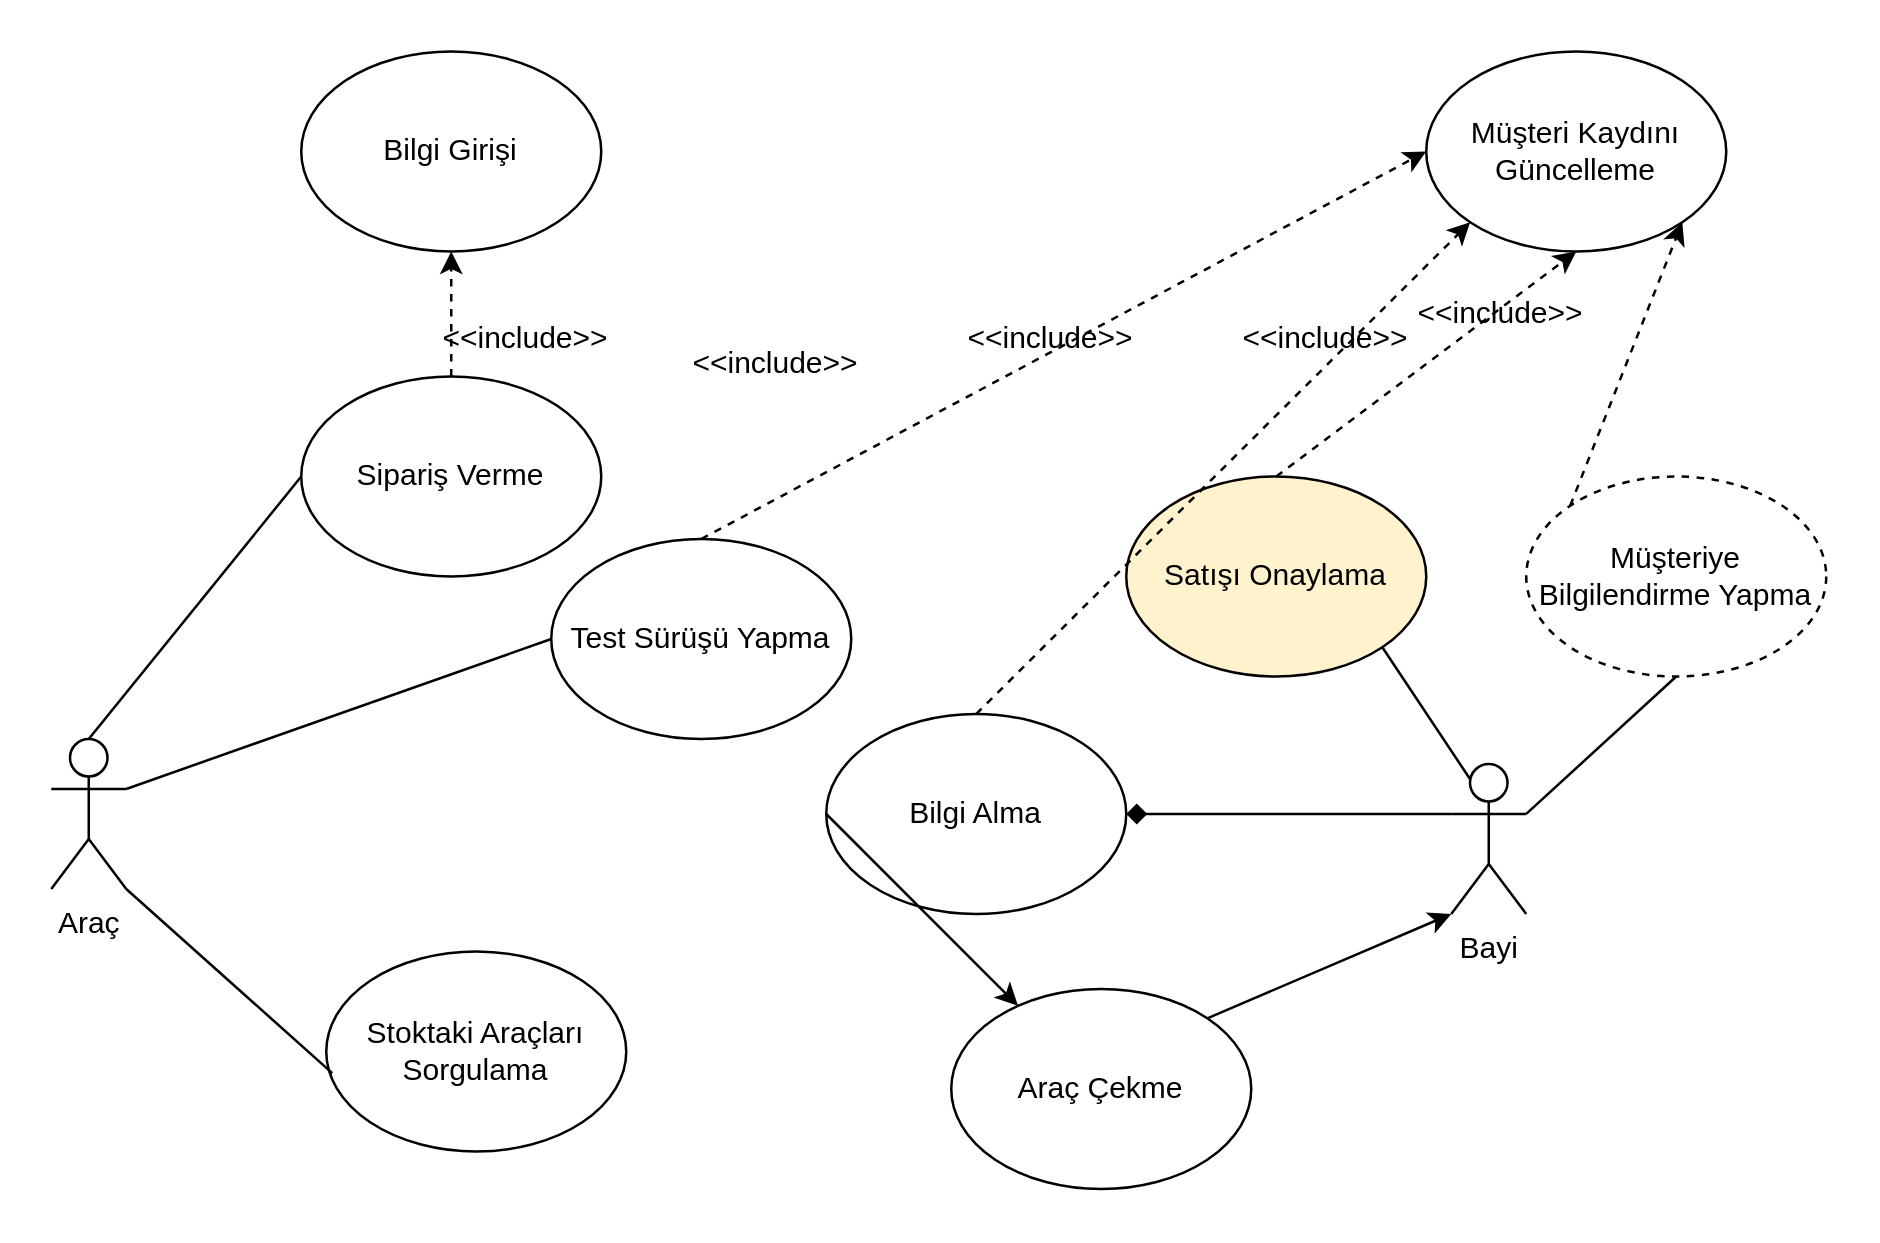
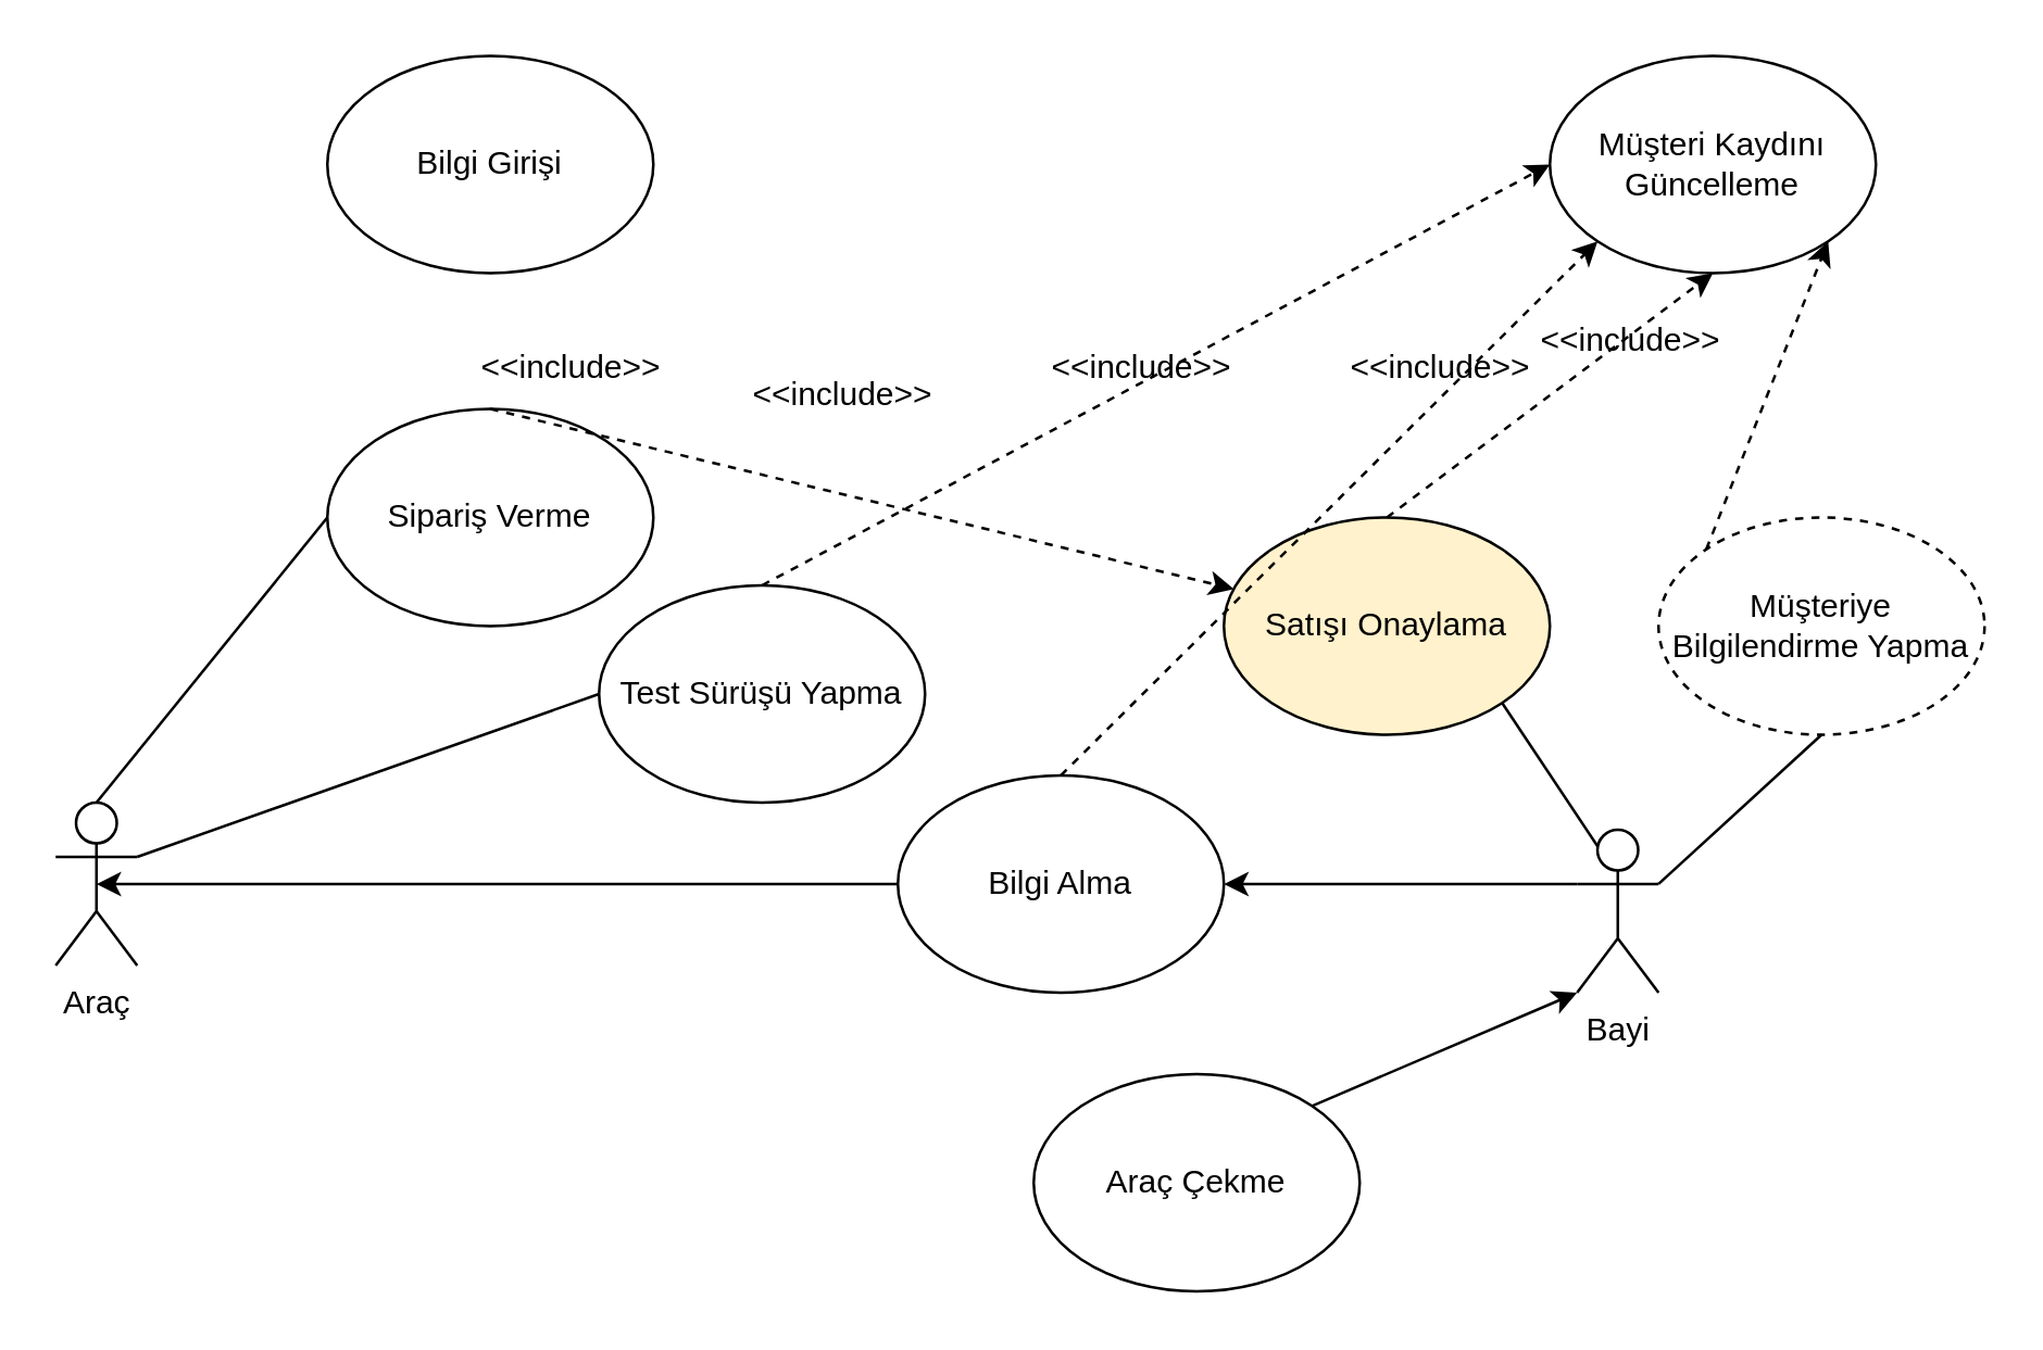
- <mxCell id="22" value="" style="html=1;labelBackgroundColor=#ffffff;startArrow=none;startFill=0;startSize=6;endArrow=classic;endFill=1;endSize=6;jettySize=auto;orthogonalLoop=1;strokeWidth=1;dashed=1;fontSize=14;rounded=0;exitX=0.5;exitY=0;exitDx=0;exitDy=0;entryX=0.5;entryY=1;entryDx=0;entryDy=0;" edge="1" parent="1" source="5" target="18"><mxGeometry width="60" height="60" relative="1" as="geometry"><mxPoint x="360" y="140" as="sourcePoint" /><mxPoint x="420" y="80" as="targetPoint" /></mxGeometry></mxCell>
+ <mxCell id="22" value="" style="html=1;labelBackgroundColor=#ffffff;startArrow=none;startFill=0;startSize=6;endArrow=classic;endFill=1;endSize=6;jettySize=auto;orthogonalLoop=1;strokeWidth=1;dashed=1;fontSize=14;rounded=0;exitX=0.5;exitY=0;exitDx=0;exitDy=0;" edge="1" parent="1" source="5" target="20"><mxGeometry width="60" height="60" relative="1" as="geometry"><mxPoint x="360" y="140" as="sourcePoint" /><mxPoint x="420" y="80" as="targetPoint" /></mxGeometry></mxCell>
- <mxCell id="13" value="" style="endArrow=diamond;html=1;rounded=0;exitX=0;exitY=0.333;exitDx=0;exitDy=0;exitPerimeter=0;entryX=1;entryY=0.5;entryDx=0;entryDy=0;" edge="1" parent="1" source="3" target="12"><mxGeometry width="50" height="50" relative="1" as="geometry"><mxPoint x="180" y="435" as="sourcePoint" /><mxPoint x="230" y="385" as="targetPoint" /></mxGeometry></mxCell>
+ <mxCell id="13" value="" style="endArrow=classic;html=1;rounded=0;exitX=0;exitY=0.333;exitDx=0;exitDy=0;exitPerimeter=0;entryX=1;entryY=0.5;entryDx=0;entryDy=0;" edge="1" parent="1" source="3" target="12"><mxGeometry width="50" height="50" relative="1" as="geometry"><mxPoint x="180" y="435" as="sourcePoint" /><mxPoint x="230" y="385" as="targetPoint" /></mxGeometry></mxCell>
- <mxCell id="14" value="" style="endArrow=classic;html=1;rounded=0;exitX=0;exitY=0.5;exitDx=0;exitDy=0;" edge="1" parent="1" source="12" target="6"><mxGeometry width="50" height="50" relative="1" as="geometry"><mxPoint x="100" y="405" as="sourcePoint" /><mxPoint x="90" y="280" as="targetPoint" /></mxGeometry></mxCell>
+ <mxCell id="14" value="" style="endArrow=classic;html=1;rounded=0;exitX=0;exitY=0.5;exitDx=0;exitDy=0;entryX=0.5;entryY=0.5;entryDx=0;entryDy=0;entryPerimeter=0;" edge="1" parent="1" source="12" target="2"><mxGeometry width="50" height="50" relative="1" as="geometry"><mxPoint x="100" y="405" as="sourcePoint" /><mxPoint x="90" y="280" as="targetPoint" /></mxGeometry></mxCell>
- <mxCell id="10" value="" style="endArrow=none;html=1;rounded=0;exitX=1;exitY=1;exitDx=0;exitDy=0;exitPerimeter=0;entryX=0.02;entryY=0.608;entryDx=0;entryDy=0;entryPerimeter=0;" edge="1" parent="1" source="2" target="4"><mxGeometry width="50" height="50" relative="1" as="geometry"><mxPoint x="70" y="525" as="sourcePoint" /><mxPoint x="120" y="475" as="targetPoint" /></mxGeometry></mxCell>
- <mxCell id="4" value="Stoktaki Araçları Sorgulama" style="ellipse;whiteSpace=wrap;html=1;" vertex="1" parent="1"><mxGeometry x="130" y="380" width="120" height="80" as="geometry" /></mxCell>
